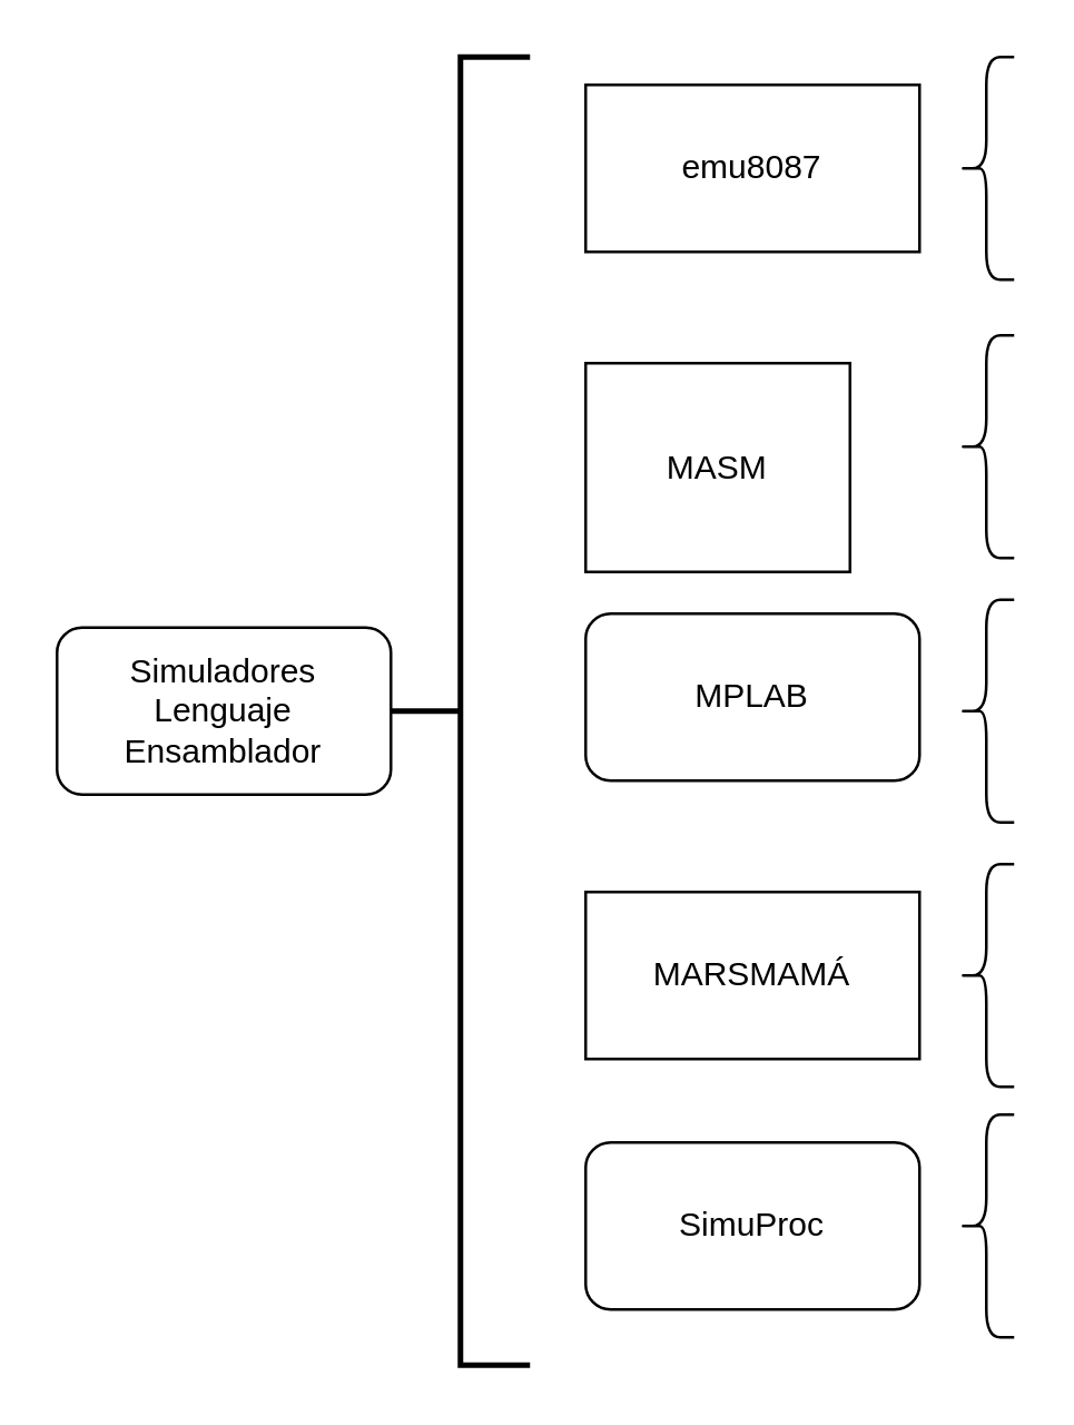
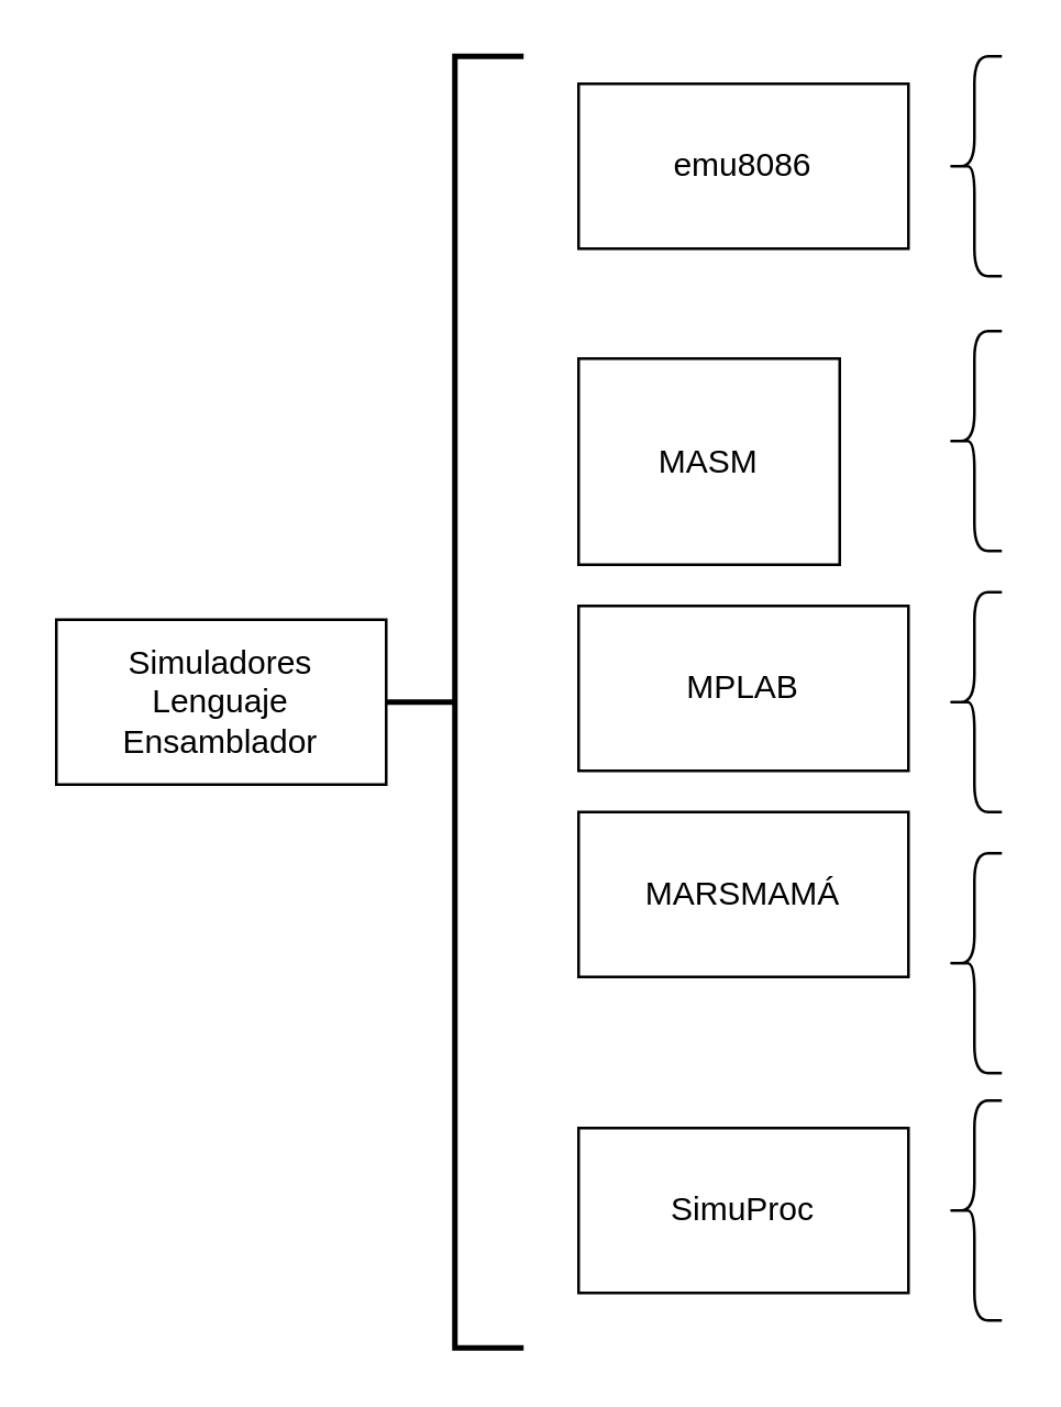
- <mxCell id="4" value="emu8087" style="rounded=0;whiteSpace=wrap;html=1;" vertex="1" parent="1"><mxGeometry x="210" y="30" width="120" height="60" as="geometry" /></mxCell>
+ <mxCell id="4" value="emu8086" style="rounded=0;whiteSpace=wrap;html=1;" vertex="1" parent="1"><mxGeometry x="210" y="30" width="120" height="60" as="geometry" /></mxCell>
- <mxCell id="7" value="MPLAB" style="whiteSpace=wrap;html=1;rounded=1;" vertex="1" parent="1"><mxGeometry x="210" y="220" width="120" height="60" as="geometry" /></mxCell>
+ <mxCell id="7" value="MPLAB" style="rounded=0;whiteSpace=wrap;html=1;" vertex="1" parent="1"><mxGeometry x="210" y="220" width="120" height="60" as="geometry" /></mxCell>
- <mxCell id="2" value="Simuladores Lenguaje Ensamblador" style="whiteSpace=wrap;html=1;rounded=1;" vertex="1" parent="1"><mxGeometry x="20" y="225" width="120" height="60" as="geometry" /></mxCell>
+ <mxCell id="2" value="Simuladores Lenguaje Ensamblador" style="rounded=0;whiteSpace=wrap;html=1;" vertex="1" parent="1"><mxGeometry x="20" y="225" width="120" height="60" as="geometry" /></mxCell>
- <mxCell id="13" value="MARSMAMÁ" style="rounded=0;whiteSpace=wrap;" vertex="1" parent="1"><mxGeometry x="210" y="320" width="120" height="60" as="geometry" /></mxCell>
+ <mxCell id="13" value="MARSMAMÁ" style="rounded=0;whiteSpace=wrap;" vertex="1" parent="1"><mxGeometry x="210" y="295" width="120" height="60" as="geometry" /></mxCell>
- <mxCell id="5" value="SimuProc" style="whiteSpace=wrap;html=1;rounded=1;" vertex="1" parent="1"><mxGeometry x="210" y="410" width="120" height="60" as="geometry" /></mxCell>
+ <mxCell id="5" value="SimuProc" style="rounded=0;whiteSpace=wrap;html=1;" vertex="1" parent="1"><mxGeometry x="210" y="410" width="120" height="60" as="geometry" /></mxCell>
